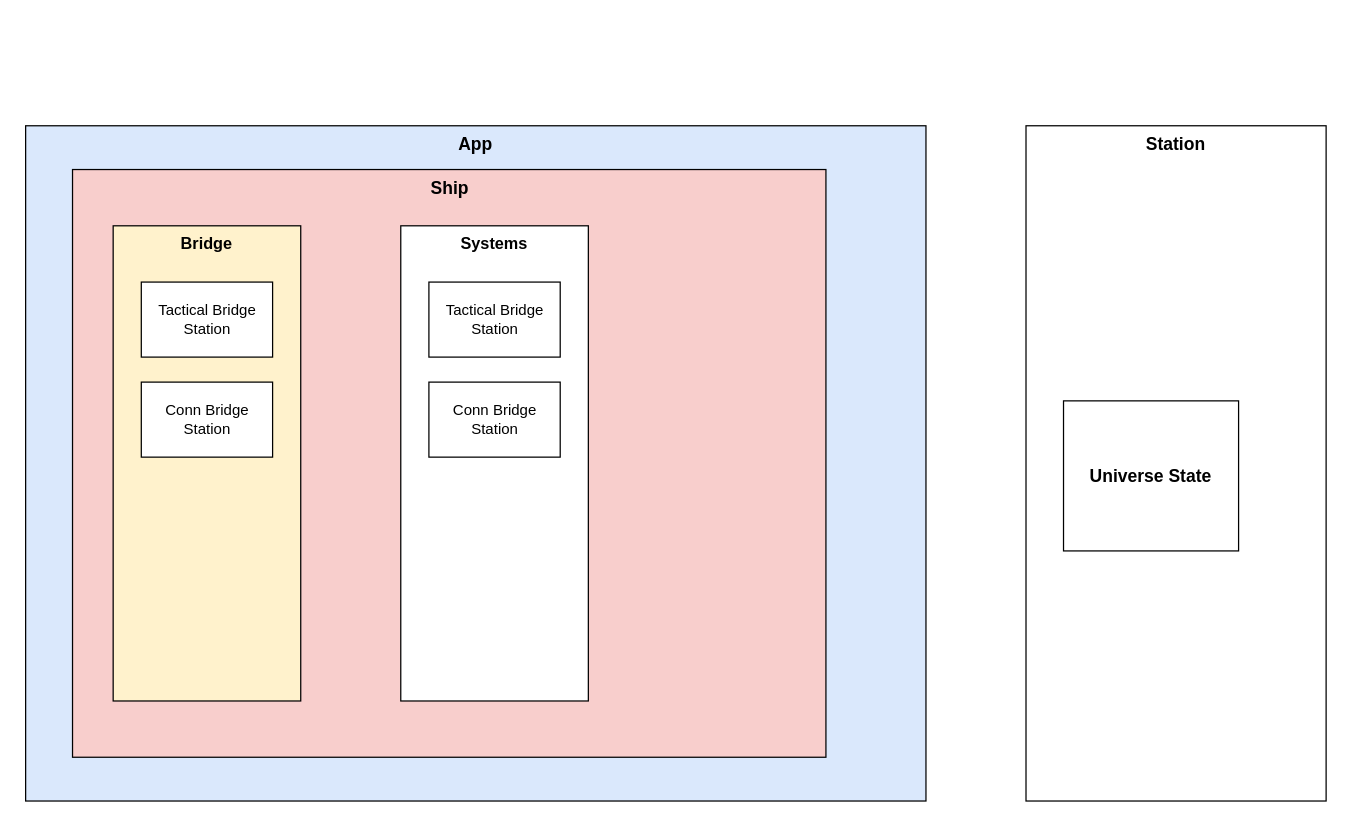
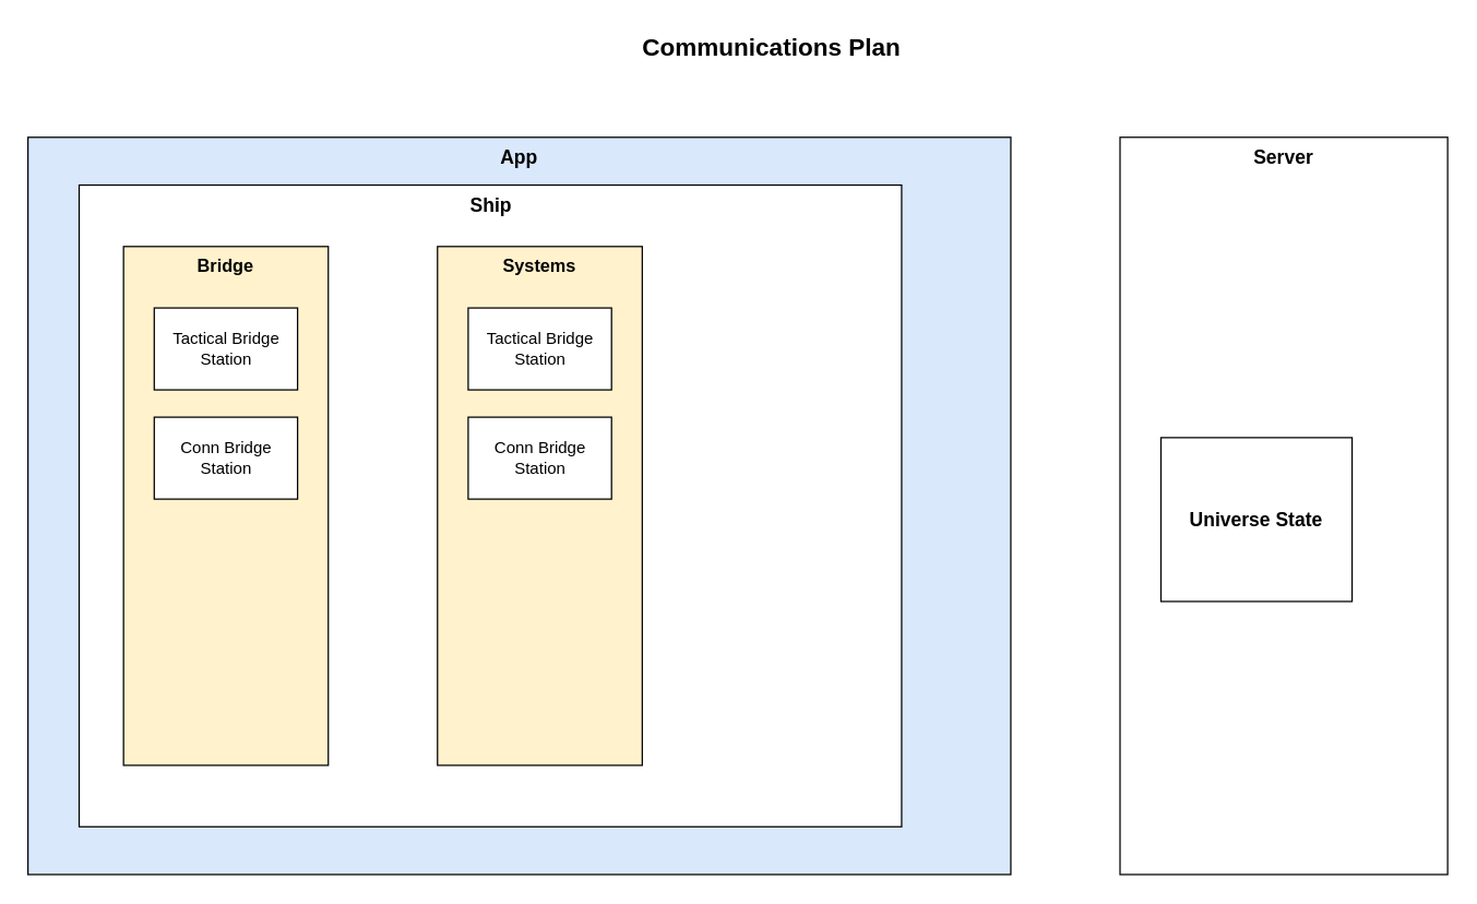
+ <mxCell id="2" value="Communications Plan" style="text;html=1;align=center;verticalAlign=middle;whiteSpace=wrap;rounded=0;fontStyle=1;fontSize=18;" vertex="1" parent="1"><mxGeometry x="465" y="20" width="200" height="30" as="geometry" /></mxCell>
- <mxCell id="4" value="&lt;b&gt;&lt;font style=&quot;font-size: 14px;&quot;&gt;Station&lt;/font&gt;&lt;/b&gt;" style="rounded=0;whiteSpace=wrap;html=1;verticalAlign=top;" vertex="1" parent="3"><mxGeometry x="820" y="100" width="240" height="540" as="geometry" /></mxCell>
+ <mxCell id="4" value="&lt;b&gt;&lt;font style=&quot;font-size: 14px;&quot;&gt;Server&lt;/font&gt;&lt;/b&gt;" style="rounded=0;whiteSpace=wrap;html=1;verticalAlign=top;" vertex="1" parent="3"><mxGeometry x="820" y="100" width="240" height="540" as="geometry" /></mxCell>
- <mxCell id="7" value="&lt;b&gt;&lt;font style=&quot;font-size: 14px;&quot;&gt;Ship&lt;/font&gt;&lt;/b&gt;" style="rounded=0;whiteSpace=wrap;html=1;verticalAlign=top;fillColor=#f8cecc;" vertex="1" parent="3"><mxGeometry x="57.5" y="135" width="602.5" height="470" as="geometry" /></mxCell>
+ <mxCell id="7" value="&lt;b&gt;&lt;font style=&quot;font-size: 14px;&quot;&gt;Ship&lt;/font&gt;&lt;/b&gt;" style="rounded=0;whiteSpace=wrap;html=1;verticalAlign=top;" vertex="1" parent="3"><mxGeometry x="57.5" y="135" width="602.5" height="470" as="geometry" /></mxCell>
- <mxCell id="12" value="&lt;b&gt;&lt;font style=&quot;font-size: 13px;&quot;&gt;Systems&lt;/font&gt;&lt;/b&gt;" style="rounded=0;whiteSpace=wrap;html=1;verticalAlign=top;" vertex="1" parent="3"><mxGeometry x="320" y="180" width="150" height="380" as="geometry" /></mxCell>
+ <mxCell id="12" value="&lt;b&gt;&lt;font style=&quot;font-size: 13px;&quot;&gt;Systems&lt;/font&gt;&lt;/b&gt;" style="rounded=0;whiteSpace=wrap;html=1;verticalAlign=top;fillColor=#fff2cc;" vertex="1" parent="3"><mxGeometry x="320" y="180" width="150" height="380" as="geometry" /></mxCell>
